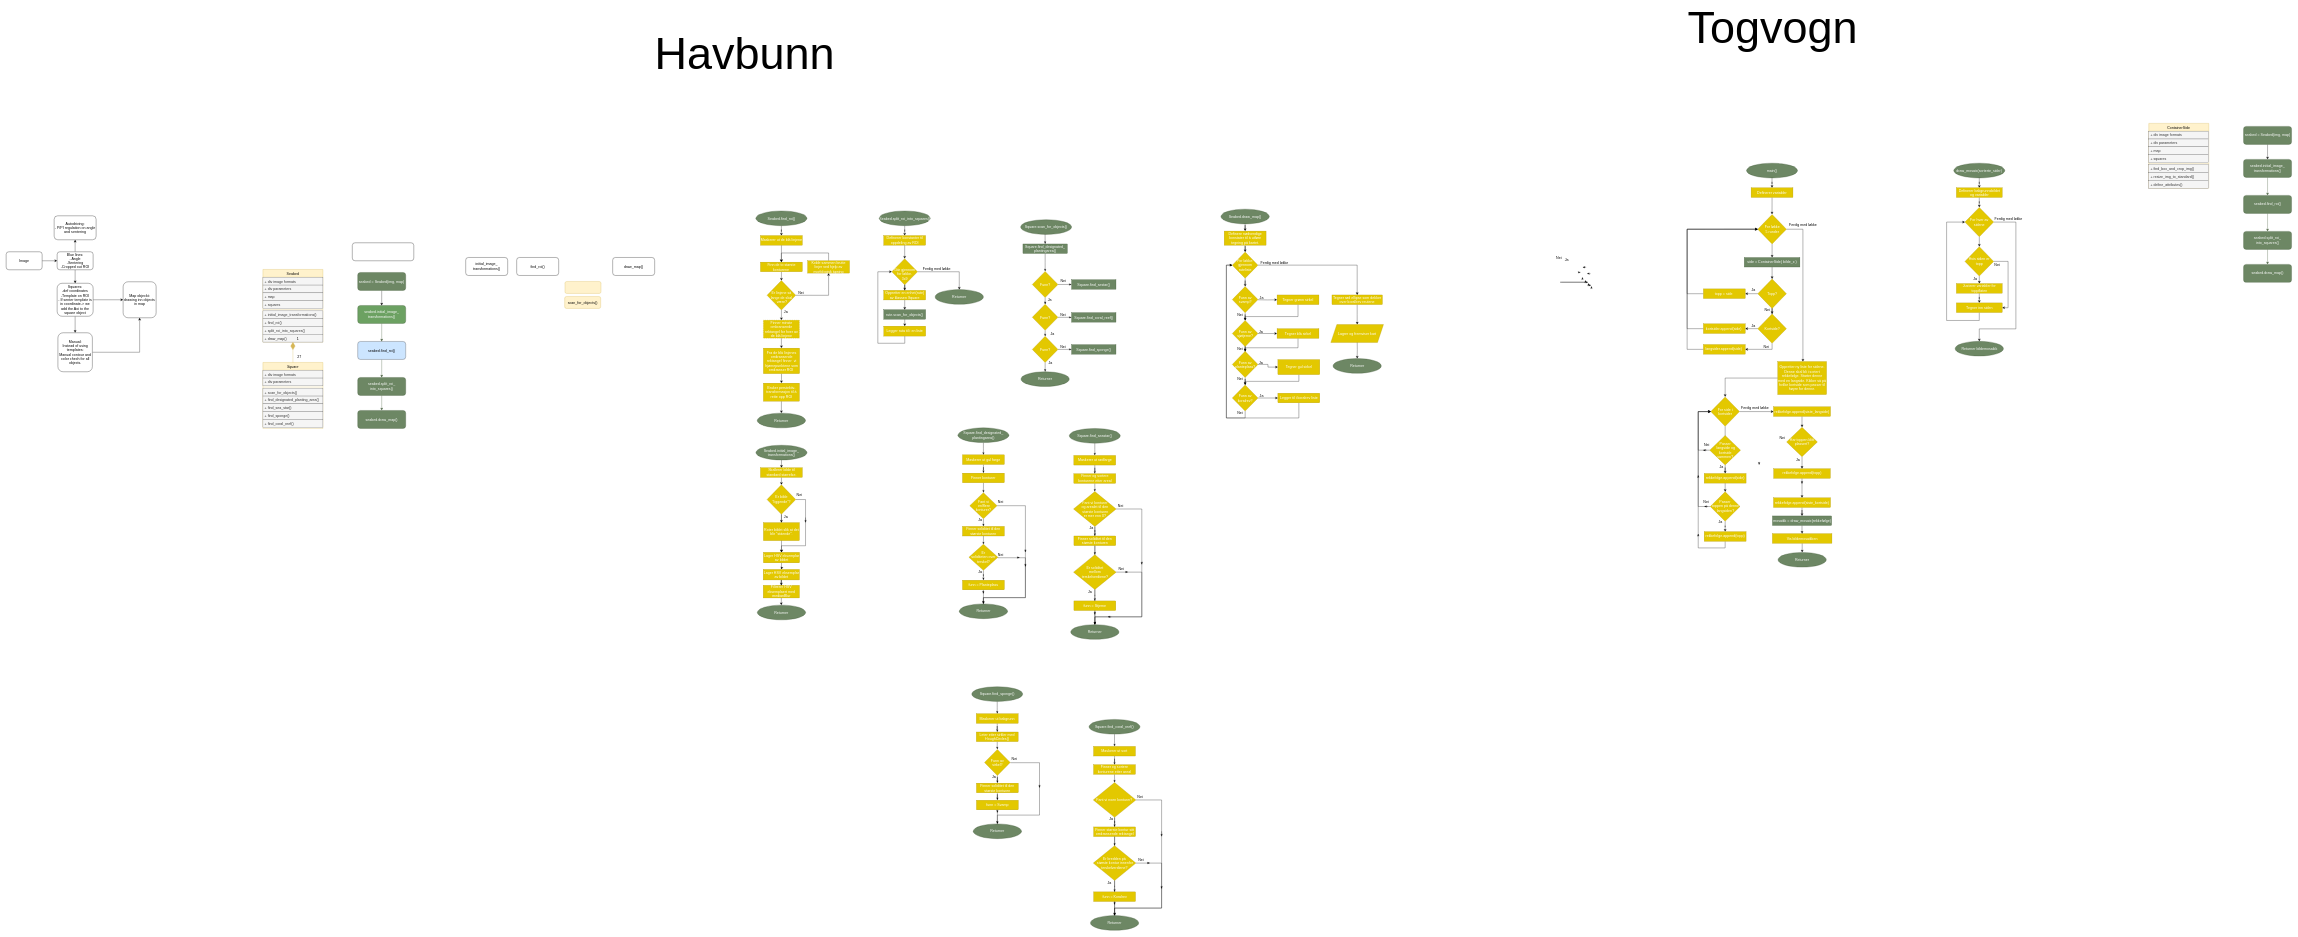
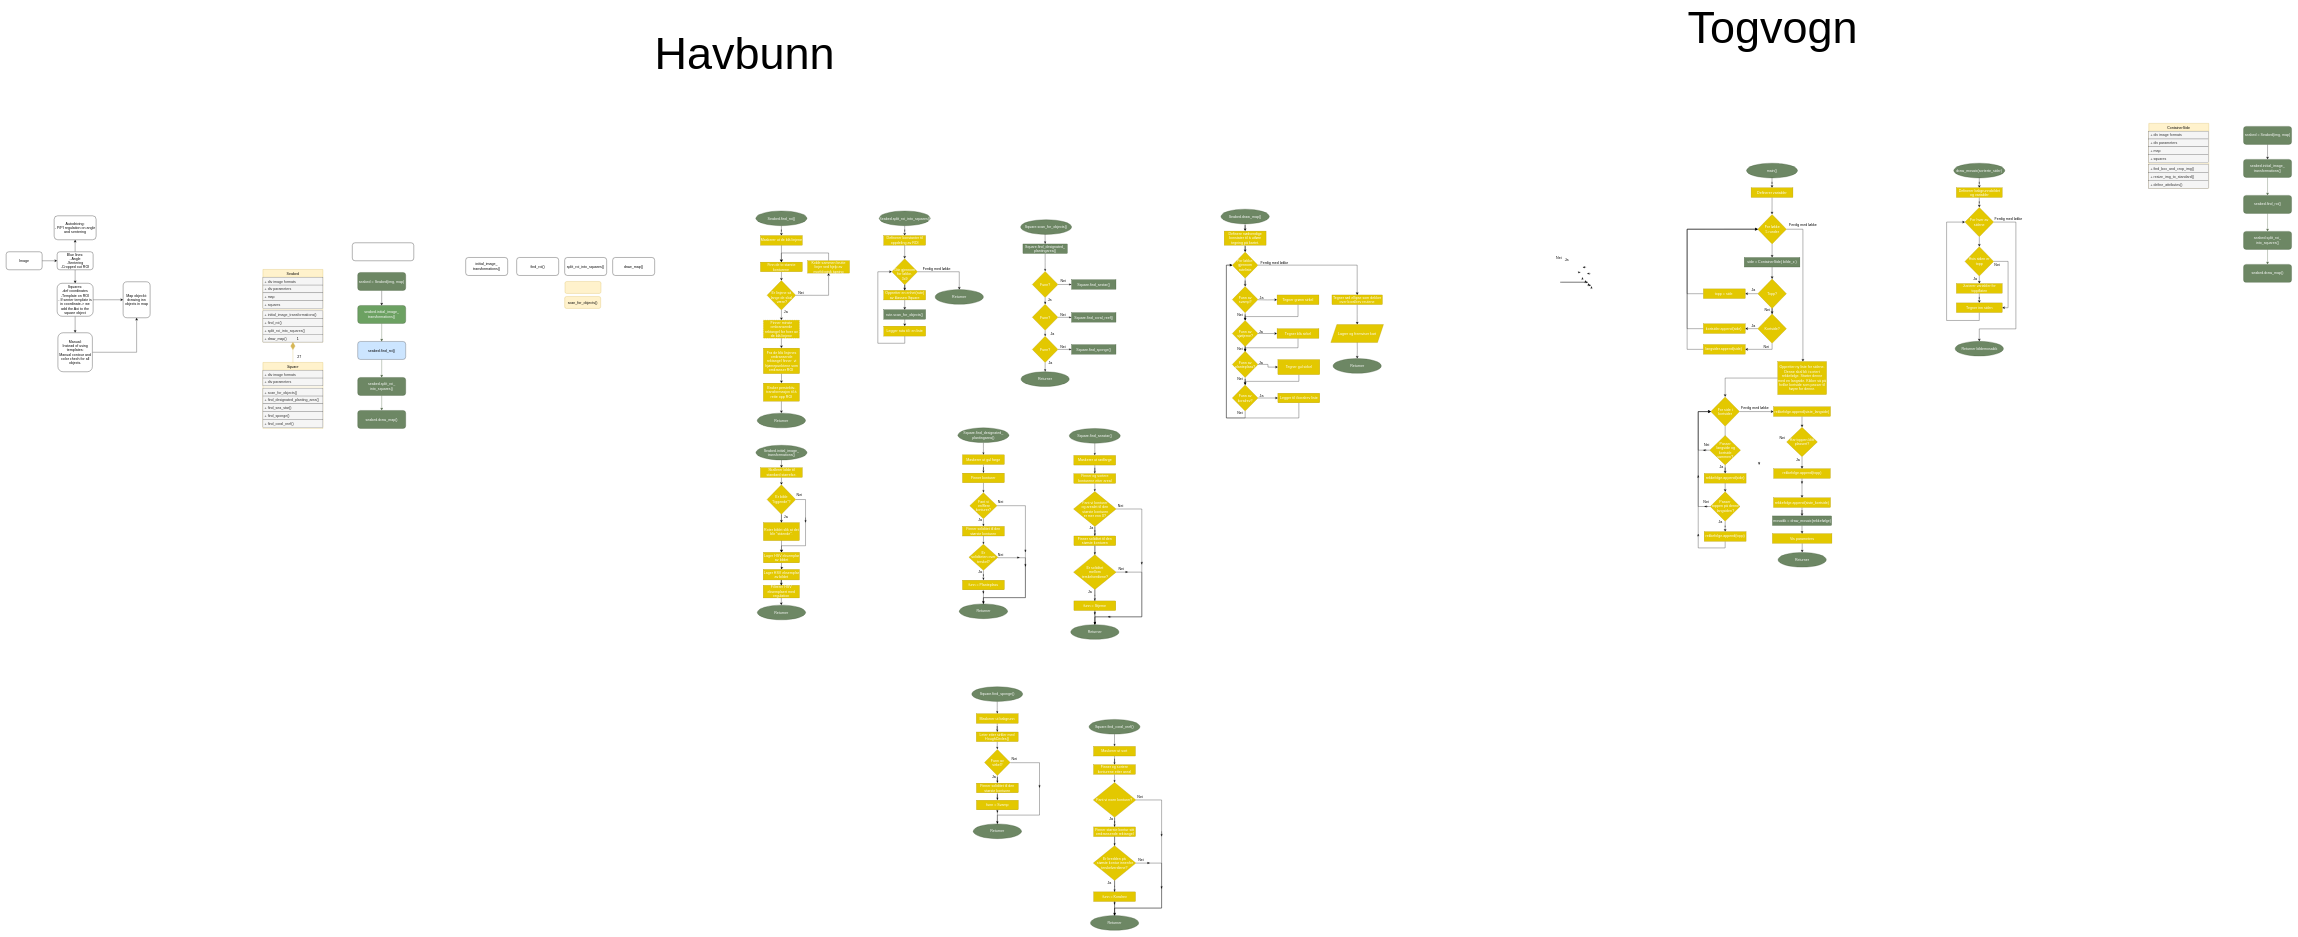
+ <mxCell id="11" value="split_roi_into_squares()" style="rounded=1;whiteSpace=wrap;html=1;" parent="1" vertex="1"><mxGeometry x="1882" y="797" width="140" height="60" as="geometry" /></mxCell>
- <mxCell id="48" value="Map objeckt:&lt;br&gt;drawing inn objects in map" style="rounded=1;whiteSpace=wrap;html=1;" parent="1" vertex="1"><mxGeometry x="410" y="878" width="110" height="120" as="geometry" /></mxCell>
+ <mxCell id="48" value="Map objeckt:&lt;br&gt;drawing inn objects in map" style="rounded=1;whiteSpace=wrap;html=1;" parent="1" vertex="1"><mxGeometry x="410" y="878" width="90" height="120" as="geometry" /></mxCell>
- <mxCell id="325" value="Vis bildemosaikken" style="rounded=0;whiteSpace=wrap;html=1;fillColor=#e3c800;strokeColor=#B09500;fontColor=#ffffff;" parent="1" vertex="1"><mxGeometry x="5908.25" y="1717.75" width="198.5" height="32" as="geometry" /></mxCell>
+ <mxCell id="325" value="Vis parameters" style="rounded=0;whiteSpace=wrap;html=1;fillColor=#e3c800;strokeColor=#B09500;fontColor=#ffffff;" parent="1" vertex="1"><mxGeometry x="5908.25" y="1717.75" width="198.5" height="32" as="geometry" /></mxCell>
- <mxCell id="264" value="Filtrerer HSV eksemplaert med medianBlur" style="whiteSpace=wrap;html=1;rounded=0;fontColor=#ffffff;strokeColor=#B09500;fillColor=#e3c800;" parent="1" vertex="1"><mxGeometry x="2544" y="1890" width="120.5" height="42" as="geometry" /></mxCell>
+ <mxCell id="264" value="Filtrerer HSV eksemplaert med regulation" style="whiteSpace=wrap;html=1;rounded=0;fontColor=#ffffff;strokeColor=#B09500;fillColor=#e3c800;" parent="1" vertex="1"><mxGeometry x="2544" y="1890" width="120.5" height="42" as="geometry" /></mxCell>
